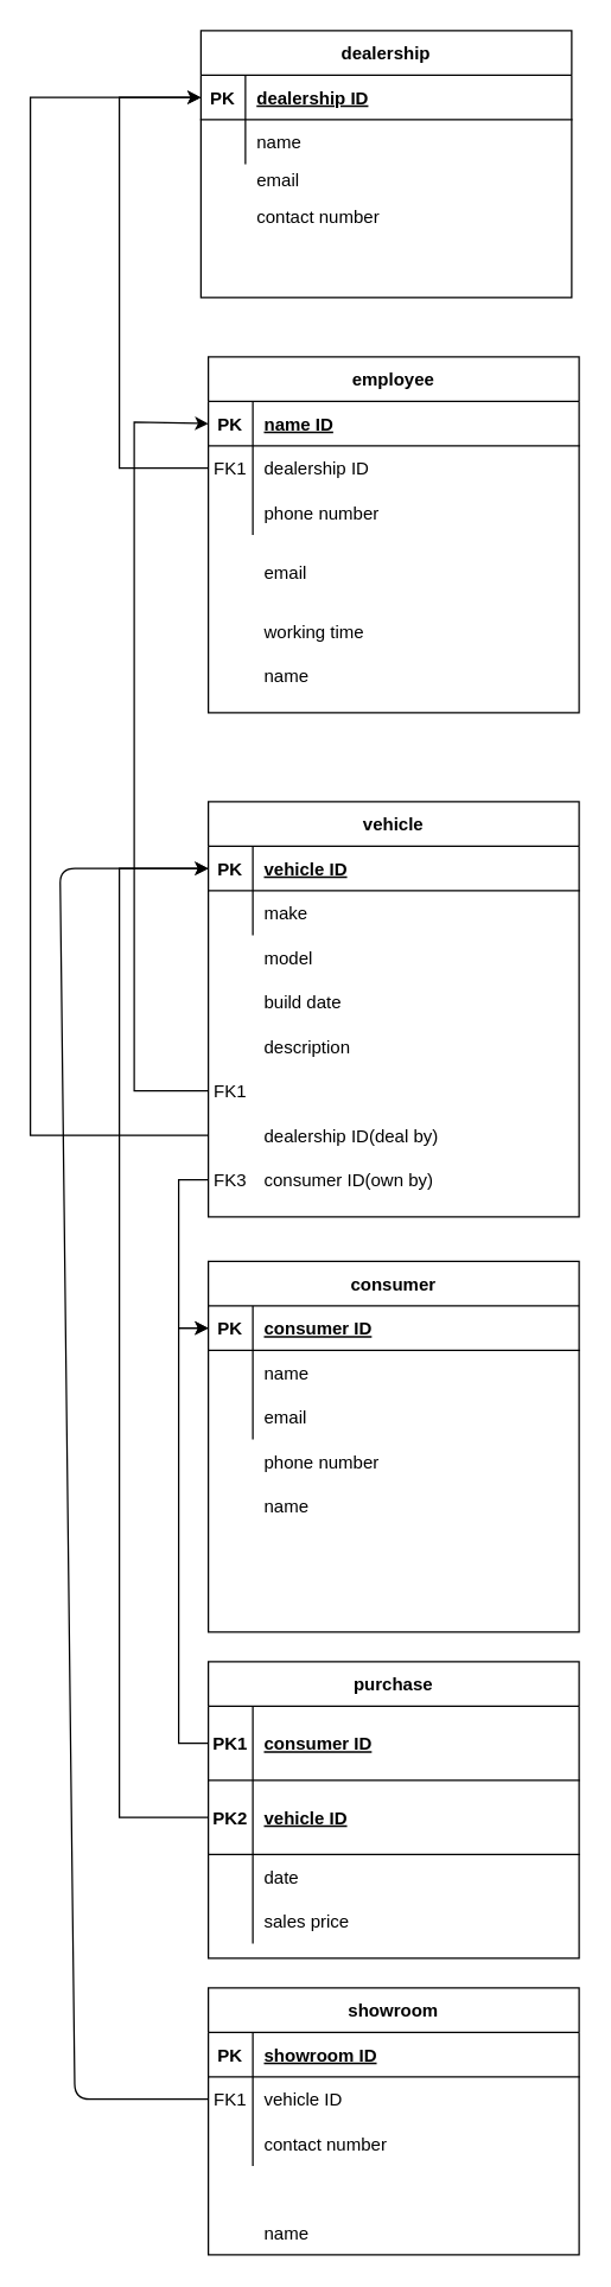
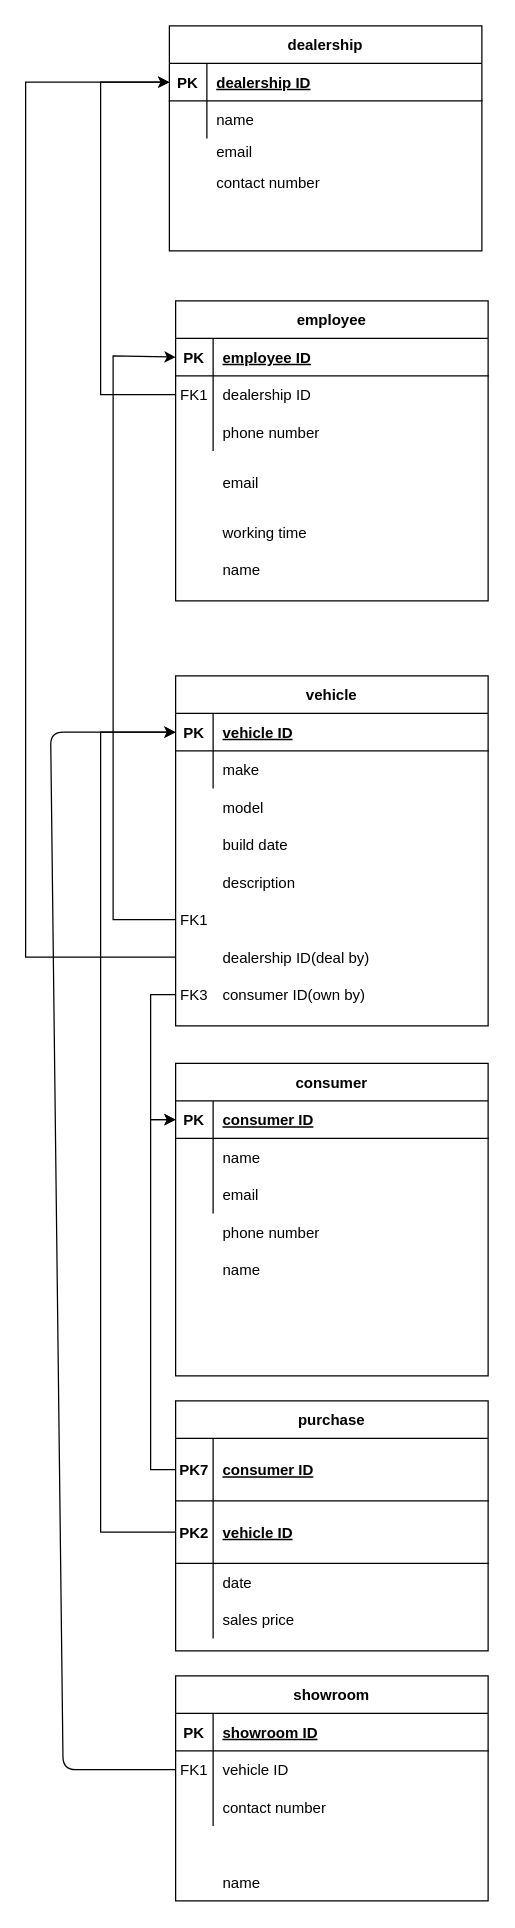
- <mxCell id="5" value="name ID" style="shape=partialRectangle;overflow=hidden;connectable=0;fillColor=none;top=0;left=0;bottom=0;right=0;align=left;spacingLeft=6;fontStyle=5;" parent="3" vertex="1"><mxGeometry x="30" width="220" height="30" as="geometry" /></mxCell>
+ <mxCell id="5" value="employee ID" style="shape=partialRectangle;overflow=hidden;connectable=0;fillColor=none;top=0;left=0;bottom=0;right=0;align=left;spacingLeft=6;fontStyle=5;" parent="3" vertex="1"><mxGeometry x="30" width="220" height="30" as="geometry" /></mxCell>
- <mxCell id="70" value="PK1" style="shape=partialRectangle;connectable=0;fillColor=none;top=0;left=0;bottom=0;right=0;fontStyle=1;overflow=hidden;" vertex="1" parent="69"><mxGeometry width="30" height="50" as="geometry" /></mxCell>
+ <mxCell id="70" value="PK7" style="shape=partialRectangle;connectable=0;fillColor=none;top=0;left=0;bottom=0;right=0;fontStyle=1;overflow=hidden;" vertex="1" parent="69"><mxGeometry width="30" height="50" as="geometry" /></mxCell>
